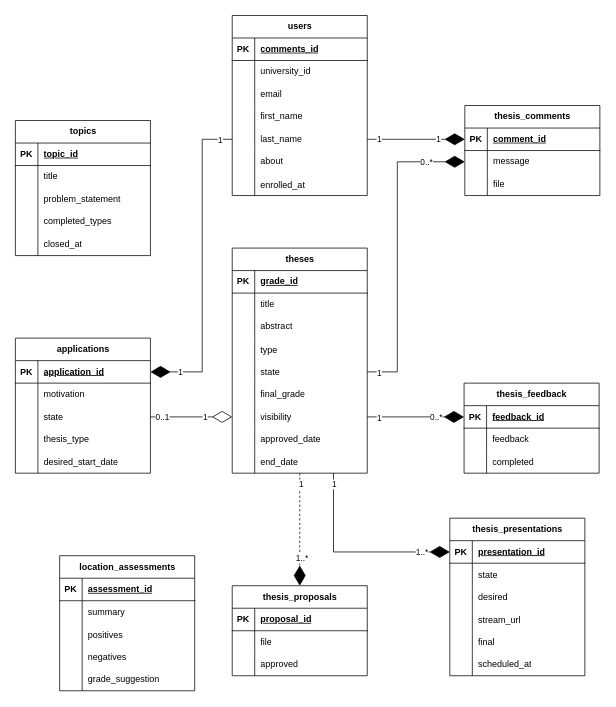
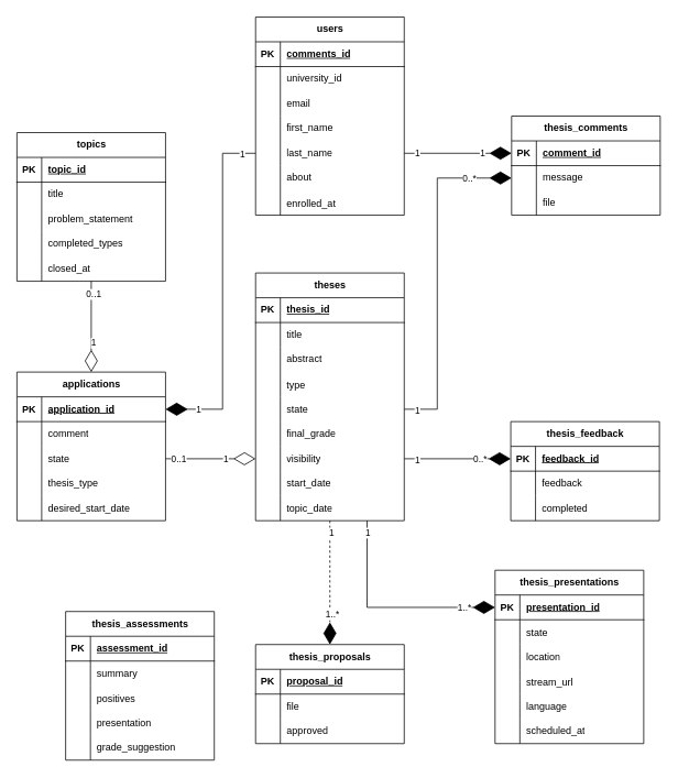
- <mxCell id="104" value="grade_id" style="shape=partialRectangle;connectable=0;fillColor=none;top=0;left=0;bottom=0;right=0;align=left;spacingLeft=6;fontStyle=5;overflow=hidden;whiteSpace=wrap;html=1;" parent="102" vertex="1"><mxGeometry x="30" width="150" height="30" as="geometry"><mxRectangle width="150" height="30" as="alternateBounds" /></mxGeometry></mxCell>
+ <mxCell id="104" value="thesis_id" style="shape=partialRectangle;connectable=0;fillColor=none;top=0;left=0;bottom=0;right=0;align=left;spacingLeft=6;fontStyle=5;overflow=hidden;whiteSpace=wrap;html=1;" parent="102" vertex="1"><mxGeometry x="30" width="150" height="30" as="geometry"><mxRectangle width="150" height="30" as="alternateBounds" /></mxGeometry></mxCell>
+ <mxCell id="140" value="" style="endArrow=diamondThin;endFill=0;endSize=24;html=1;rounded=0;exitX=0.5;exitY=1;exitDx=0;exitDy=0;entryX=0.5;entryY=0;entryDx=0;entryDy=0;" edge="1" parent="1" source="40" target="24"><mxGeometry width="160" relative="1" as="geometry"><mxPoint x="140" y="720" as="sourcePoint" /><mxPoint x="300" y="720" as="targetPoint" /></mxGeometry></mxCell>
+ <mxCell id="141" value="1" style="edgeLabel;html=1;align=center;verticalAlign=middle;resizable=0;points=[];" vertex="1" connectable="0" parent="140"><mxGeometry x="0.339" y="2" relative="1" as="geometry"><mxPoint as="offset" /></mxGeometry></mxCell>
+ <mxCell id="142" value="0..1" style="edgeLabel;html=1;align=center;verticalAlign=middle;resizable=0;points=[];" vertex="1" connectable="0" parent="140"><mxGeometry x="-0.727" y="2" relative="1" as="geometry"><mxPoint as="offset" /></mxGeometry></mxCell>
- <mxCell id="30" value="motivation" style="shape=partialRectangle;connectable=0;fillColor=none;top=0;left=0;bottom=0;right=0;align=left;spacingLeft=6;overflow=hidden;whiteSpace=wrap;html=1;" parent="28" vertex="1"><mxGeometry x="30" width="150" height="30" as="geometry"><mxRectangle width="150" height="30" as="alternateBounds" /></mxGeometry></mxCell>
+ <mxCell id="30" value="comment" style="shape=partialRectangle;connectable=0;fillColor=none;top=0;left=0;bottom=0;right=0;align=left;spacingLeft=6;overflow=hidden;whiteSpace=wrap;html=1;" parent="28" vertex="1"><mxGeometry x="30" width="150" height="30" as="geometry"><mxRectangle width="150" height="30" as="alternateBounds" /></mxGeometry></mxCell>
- <mxCell id="125" value="approved_date" style="shape=partialRectangle;connectable=0;fillColor=none;top=0;left=0;bottom=0;right=0;align=left;spacingLeft=6;overflow=hidden;whiteSpace=wrap;html=1;" parent="123" vertex="1"><mxGeometry x="30" width="150" height="30" as="geometry"><mxRectangle width="150" height="30" as="alternateBounds" /></mxGeometry></mxCell>
+ <mxCell id="125" value="start_date" style="shape=partialRectangle;connectable=0;fillColor=none;top=0;left=0;bottom=0;right=0;align=left;spacingLeft=6;overflow=hidden;whiteSpace=wrap;html=1;" parent="123" vertex="1"><mxGeometry x="30" width="150" height="30" as="geometry"><mxRectangle width="150" height="30" as="alternateBounds" /></mxGeometry></mxCell>
- <mxCell id="128" value="end_date" style="shape=partialRectangle;connectable=0;fillColor=none;top=0;left=0;bottom=0;right=0;align=left;spacingLeft=6;overflow=hidden;whiteSpace=wrap;html=1;" parent="126" vertex="1"><mxGeometry x="30" width="150" height="30" as="geometry"><mxRectangle width="150" height="30" as="alternateBounds" /></mxGeometry></mxCell>
+ <mxCell id="128" value="topic_date" style="shape=partialRectangle;connectable=0;fillColor=none;top=0;left=0;bottom=0;right=0;align=left;spacingLeft=6;overflow=hidden;whiteSpace=wrap;html=1;" parent="126" vertex="1"><mxGeometry x="30" width="150" height="30" as="geometry"><mxRectangle width="150" height="30" as="alternateBounds" /></mxGeometry></mxCell>
- <mxCell id="85" value="location_assessments" style="shape=table;startSize=30;container=1;collapsible=1;childLayout=tableLayout;fixedRows=1;rowLines=0;fontStyle=1;align=center;resizeLast=1;html=1;" parent="1" vertex="1"><mxGeometry x="79" y="740" width="180" height="180" as="geometry" /></mxCell>
+ <mxCell id="85" value="thesis_assessments" style="shape=table;startSize=30;container=1;collapsible=1;childLayout=tableLayout;fixedRows=1;rowLines=0;fontStyle=1;align=center;resizeLast=1;html=1;" parent="1" vertex="1"><mxGeometry x="79" y="740" width="180" height="180" as="geometry" /></mxCell>
- <mxCell id="75" value="desired" style="shape=partialRectangle;connectable=0;fillColor=none;top=0;left=0;bottom=0;right=0;align=left;spacingLeft=6;overflow=hidden;whiteSpace=wrap;html=1;" parent="73" vertex="1"><mxGeometry x="30" width="150" height="30" as="geometry"><mxRectangle width="150" height="30" as="alternateBounds" /></mxGeometry></mxCell>
+ <mxCell id="75" value="location" style="shape=partialRectangle;connectable=0;fillColor=none;top=0;left=0;bottom=0;right=0;align=left;spacingLeft=6;overflow=hidden;whiteSpace=wrap;html=1;" parent="73" vertex="1"><mxGeometry x="30" width="150" height="30" as="geometry"><mxRectangle width="150" height="30" as="alternateBounds" /></mxGeometry></mxCell>
- <mxCell id="81" value="final" style="shape=partialRectangle;connectable=0;fillColor=none;top=0;left=0;bottom=0;right=0;align=left;spacingLeft=6;overflow=hidden;whiteSpace=wrap;html=1;" parent="79" vertex="1"><mxGeometry x="30" width="150" height="30" as="geometry"><mxRectangle width="150" height="30" as="alternateBounds" /></mxGeometry></mxCell>
+ <mxCell id="81" value="language" style="shape=partialRectangle;connectable=0;fillColor=none;top=0;left=0;bottom=0;right=0;align=left;spacingLeft=6;overflow=hidden;whiteSpace=wrap;html=1;" parent="79" vertex="1"><mxGeometry x="30" width="150" height="30" as="geometry"><mxRectangle width="150" height="30" as="alternateBounds" /></mxGeometry></mxCell>
- <mxCell id="97" value="negatives" style="shape=partialRectangle;connectable=0;fillColor=none;top=0;left=0;bottom=0;right=0;align=left;spacingLeft=6;overflow=hidden;whiteSpace=wrap;html=1;" parent="95" vertex="1"><mxGeometry x="30" width="150" height="30" as="geometry"><mxRectangle width="150" height="30" as="alternateBounds" /></mxGeometry></mxCell>
+ <mxCell id="97" value="presentation" style="shape=partialRectangle;connectable=0;fillColor=none;top=0;left=0;bottom=0;right=0;align=left;spacingLeft=6;overflow=hidden;whiteSpace=wrap;html=1;" parent="95" vertex="1"><mxGeometry x="30" width="150" height="30" as="geometry"><mxRectangle width="150" height="30" as="alternateBounds" /></mxGeometry></mxCell>
